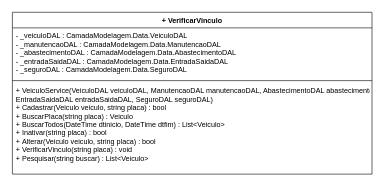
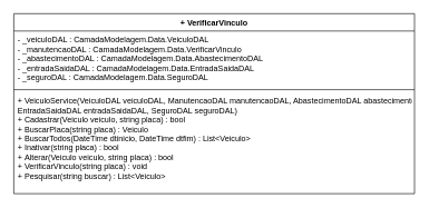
- <mxCell id="3" value="- _veiculoDAL : CamadaModelagem.Data.VeiculoDAL&#10;- _manutencaoDAL : CamadaModelagem.Data.ManutencaoDAL&#10;- _abastecimentoDAL : CamadaModelagem.Data.AbastecimentoDAL&#10;- _entradaSaidaDAL : CamadaModelagem.Data.EntradaSaidaDAL&#10;- _seguroDAL : CamadaModelagem.Data.SeguroDAL&#10;&#10;&#10;&#10;&#10;" style="text;strokeColor=none;fillColor=none;align=left;verticalAlign=top;spacingLeft=4;spacingRight=4;overflow=hidden;rotatable=0;points=[[0,0.5],[1,0.5]];portConstraint=eastwest;" parent="2" vertex="1"><mxGeometry y="26" width="600" height="84" as="geometry" /></mxCell>
+ <mxCell id="3" value="- _veiculoDAL : CamadaModelagem.Data.VeiculoDAL&#10;- _manutencaoDAL : CamadaModelagem.Data.VerificarVinculo&#10;- _abastecimentoDAL : CamadaModelagem.Data.AbastecimentoDAL&#10;- _entradaSaidaDAL : CamadaModelagem.Data.EntradaSaidaDAL&#10;- _seguroDAL : CamadaModelagem.Data.SeguroDAL&#10;&#10;&#10;&#10;&#10;" style="text;strokeColor=none;fillColor=none;align=left;verticalAlign=top;spacingLeft=4;spacingRight=4;overflow=hidden;rotatable=0;points=[[0,0.5],[1,0.5]];portConstraint=eastwest;" parent="2" vertex="1"><mxGeometry y="26" width="600" height="84" as="geometry" /></mxCell>
